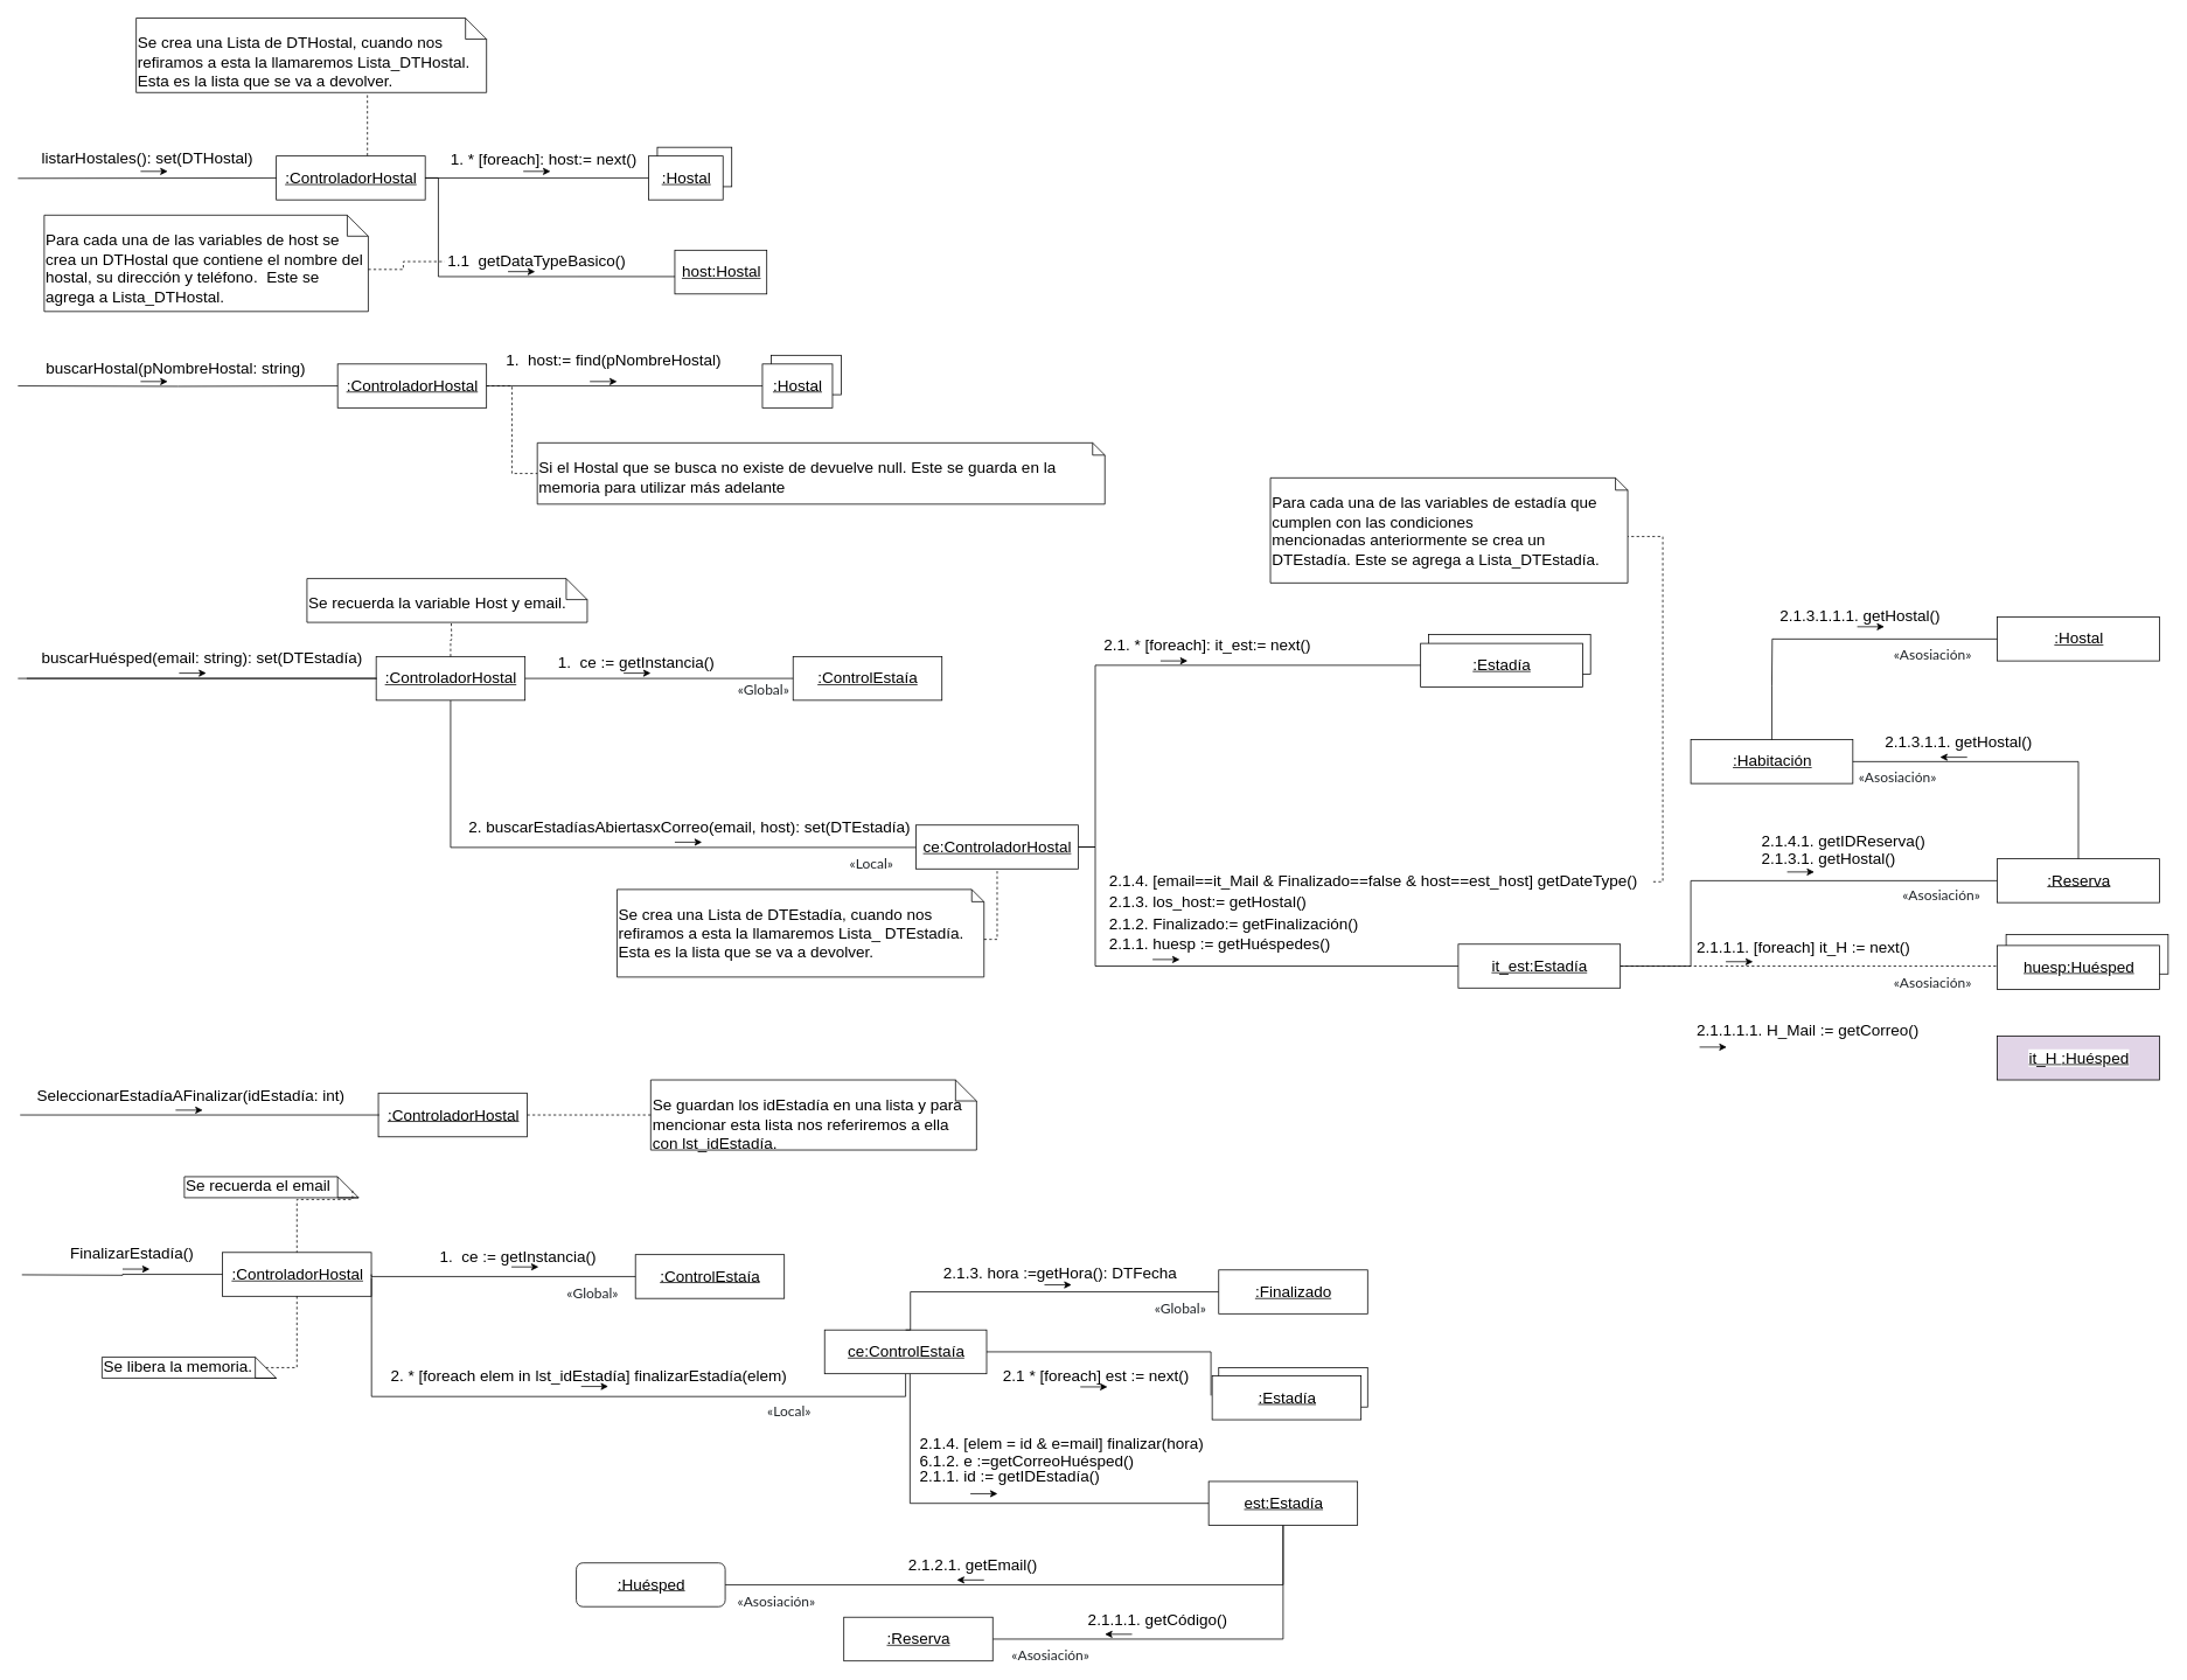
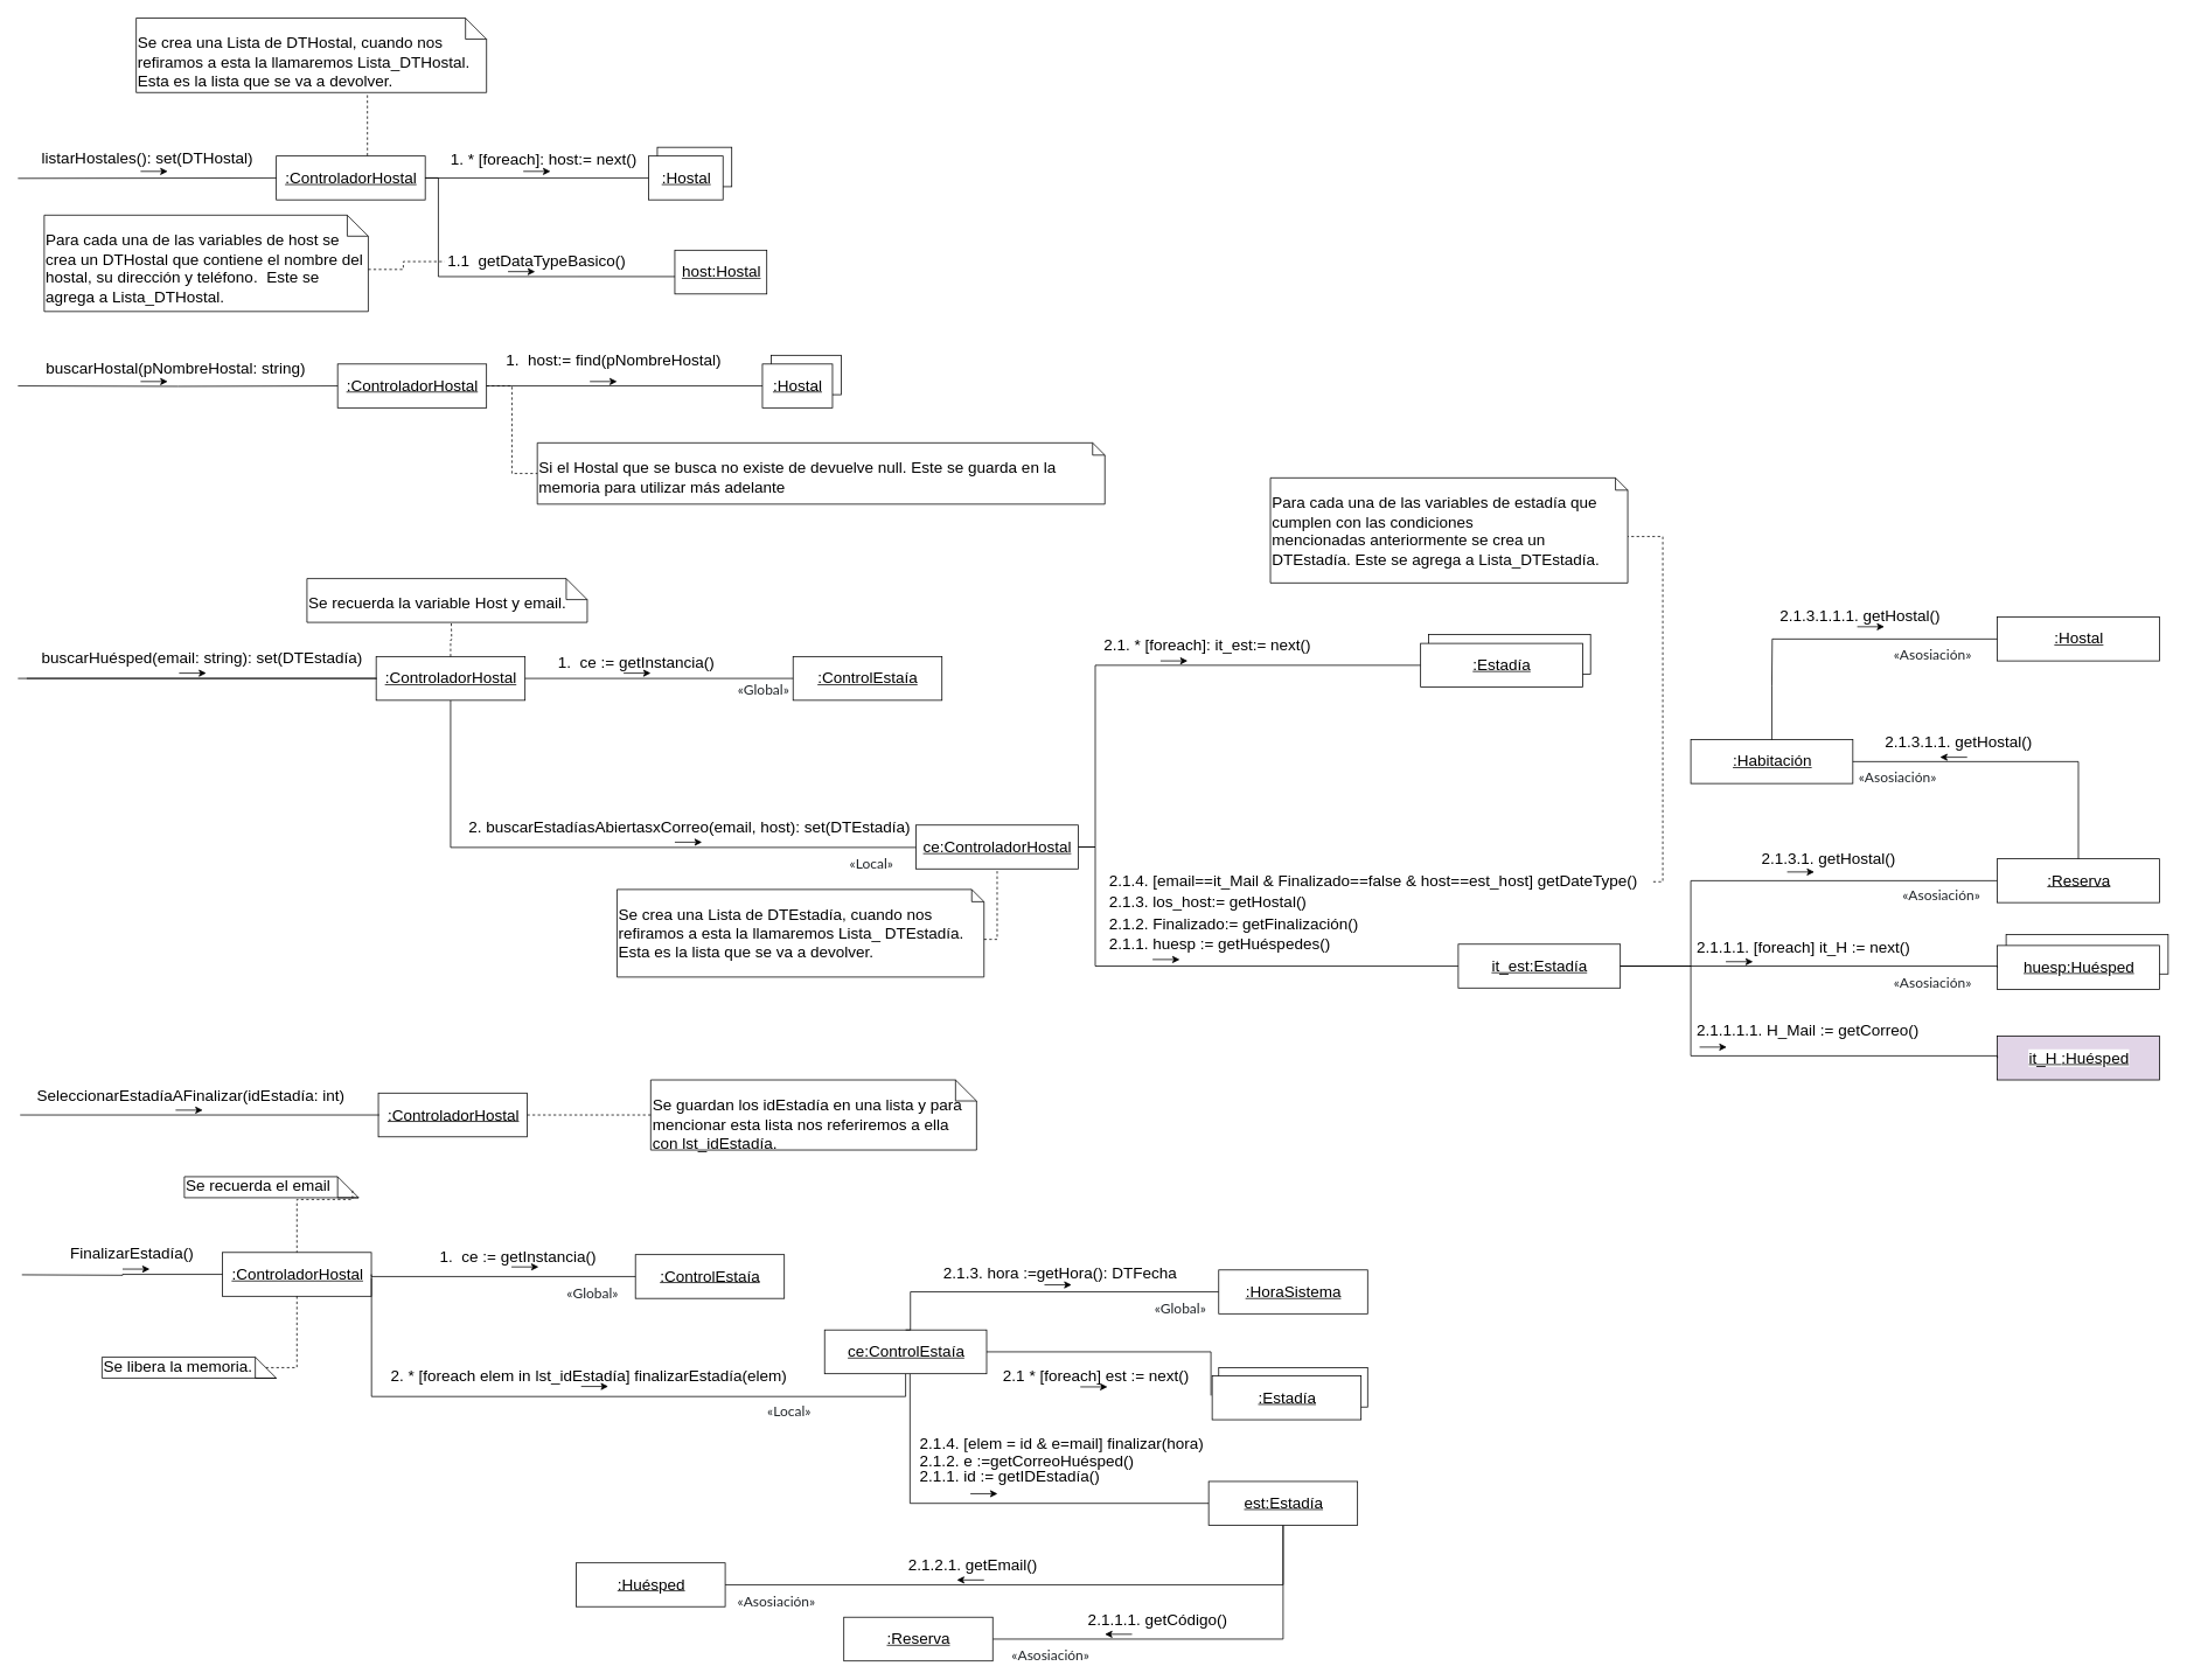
- <mxCell id="99" value="&lt;span style=&quot;font-size: 18px ; text-align: center ; background-color: rgb(255 , 255 , 255)&quot;&gt;2.1.4.1. getIDReserva()&lt;/span&gt;" style="text;html=1;resizable=0;points=[];autosize=1;align=left;verticalAlign=top;spacingTop=-4;" parent="1" vertex="1"><mxGeometry x="2009" y="946.5" width="200" height="20" as="geometry" /></mxCell>
- <mxCell id="86" value="" style="edgeStyle=orthogonalEdgeStyle;rounded=0;orthogonalLoop=1;jettySize=auto;html=1;endArrow=none;endFill=0;exitX=1;exitY=0.5;exitDx=0;exitDy=0;entryX=0;entryY=0.5;entryDx=0;entryDy=0;dashed=1;" parent="1" source="47" target="52" edge="1"><mxGeometry relative="1" as="geometry"><mxPoint x="1859.5" y="1112.5" as="sourcePoint" /><mxPoint x="2170" y="976.667" as="targetPoint" /><Array as="points"><mxPoint x="2280" y="1103" /></Array></mxGeometry></mxCell>
+ <mxCell id="86" value="" style="edgeStyle=orthogonalEdgeStyle;rounded=0;orthogonalLoop=1;jettySize=auto;html=1;endArrow=none;endFill=0;exitX=1;exitY=0.5;exitDx=0;exitDy=0;entryX=0;entryY=0.5;entryDx=0;entryDy=0;" parent="1" source="47" target="52" edge="1"><mxGeometry relative="1" as="geometry"><mxPoint x="1859.5" y="1112.5" as="sourcePoint" /><mxPoint x="2170" y="976.667" as="targetPoint" /><Array as="points"><mxPoint x="2280" y="1103" /></Array></mxGeometry></mxCell>
+ <mxCell id="87" value="" style="edgeStyle=orthogonalEdgeStyle;rounded=0;orthogonalLoop=1;jettySize=auto;html=1;endArrow=none;endFill=0;exitX=1;exitY=0.5;exitDx=0;exitDy=0;entryX=0;entryY=0.5;entryDx=0;entryDy=0;" parent="1" source="47" target="54" edge="1"><mxGeometry relative="1" as="geometry"><mxPoint x="1859.167" y="1112.5" as="sourcePoint" /><mxPoint x="2290" y="1114.167" as="targetPoint" /><Array as="points"><mxPoint x="1930" y="1103" /><mxPoint x="1930" y="1205" /><mxPoint x="2280" y="1205" /></Array></mxGeometry></mxCell>
- <mxCell id="66" value=":Finalizado" style="html=1;fontFamily=Helvetica;fontSize=18;labelBackgroundColor=none;labelBorderColor=none;rounded=0;glass=0;comic=0;absoluteArcSize=0;strokeWidth=1;fontStyle=4;gradientColor=none;gradientDirection=north;portConstraintRotation=0;resizeHeight=0;" parent="1" vertex="1"><mxGeometry x="1391" y="1449.5" width="170" height="50" as="geometry" /></mxCell>
+ <mxCell id="66" value=":HoraSistema" style="html=1;fontFamily=Helvetica;fontSize=18;labelBackgroundColor=none;labelBorderColor=none;rounded=0;glass=0;comic=0;absoluteArcSize=0;strokeWidth=1;fontStyle=4;gradientColor=none;gradientDirection=north;portConstraintRotation=0;resizeHeight=0;" parent="1" vertex="1"><mxGeometry x="1391" y="1449.5" width="170" height="50" as="geometry" /></mxCell>
- <mxCell id="101" value="&lt;span style=&quot;font-size: 18px ; text-align: center ; background-color: rgb(255 , 255 , 255)&quot;&gt;6.1.2. e :=getCorreoHuésped()&lt;/span&gt;" style="text;html=1;resizable=0;points=[];autosize=1;align=left;verticalAlign=top;spacingTop=-4;" parent="1" vertex="1"><mxGeometry x="1048" y="1655" width="260" height="20" as="geometry" /></mxCell>
+ <mxCell id="101" value="&lt;span style=&quot;font-size: 18px ; text-align: center ; background-color: rgb(255 , 255 , 255)&quot;&gt;2.1.2. e :=getCorreoHuésped()&lt;/span&gt;" style="text;html=1;resizable=0;points=[];autosize=1;align=left;verticalAlign=top;spacingTop=-4;" parent="1" vertex="1"><mxGeometry x="1048" y="1655" width="260" height="20" as="geometry" /></mxCell>
- <mxCell id="67" value=":Huésped" style="html=1;fontFamily=Helvetica;fontSize=18;labelBackgroundColor=none;labelBorderColor=none;glass=0;comic=0;absoluteArcSize=0;strokeWidth=1;fontStyle=4;gradientColor=none;gradientDirection=north;portConstraintRotation=0;resizeHeight=0;rounded=1;" parent="1" vertex="1"><mxGeometry x="657.5" y="1784" width="170" height="50" as="geometry" /></mxCell>
+ <mxCell id="67" value=":Huésped" style="html=1;fontFamily=Helvetica;fontSize=18;labelBackgroundColor=none;labelBorderColor=none;rounded=0;glass=0;comic=0;absoluteArcSize=0;strokeWidth=1;fontStyle=4;gradientColor=none;gradientDirection=north;portConstraintRotation=0;resizeHeight=0;" parent="1" vertex="1"><mxGeometry x="657.5" y="1784" width="170" height="50" as="geometry" /></mxCell>
